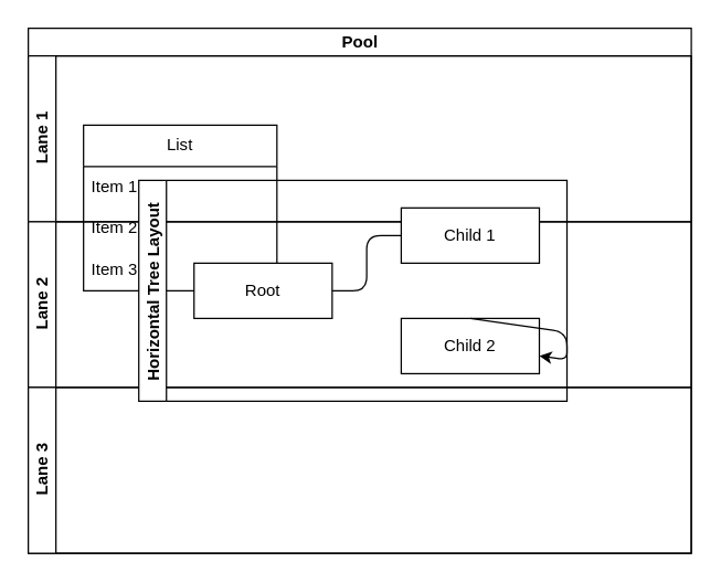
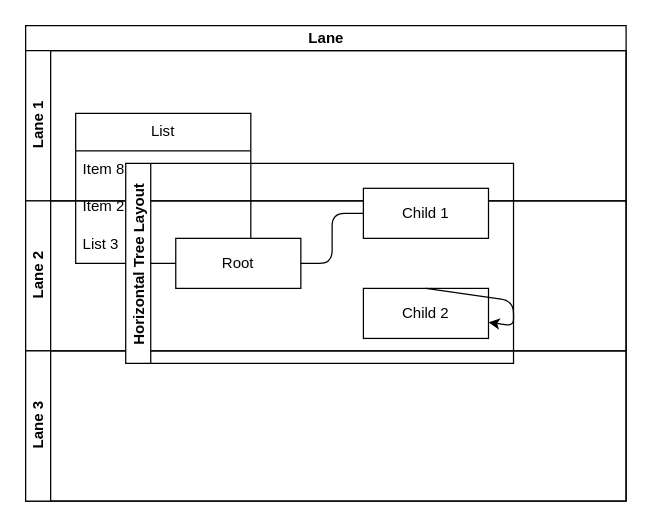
- <mxCell id="6" value="Pool" style="swimlane;childLayout=stackLayout;resizeParent=1;resizeParentMax=0;horizontal=1;startSize=20;horizontalStack=0;html=1;" vertex="1" parent="1"><mxGeometry x="20" y="20" width="480" height="380" as="geometry" /></mxCell>
+ <mxCell id="6" value="Lane" style="swimlane;childLayout=stackLayout;resizeParent=1;resizeParentMax=0;horizontal=1;startSize=20;horizontalStack=0;html=1;" vertex="1" parent="1"><mxGeometry x="20" y="20" width="480" height="380" as="geometry" /></mxCell>
- <mxCell id="3" value="Item 1" style="text;strokeColor=none;fillColor=none;align=left;verticalAlign=middle;spacingLeft=4;spacingRight=4;overflow=hidden;points=[[0,0.5],[1,0.5]];portConstraint=eastwest;rotatable=0;whiteSpace=wrap;html=1;" parent="2" vertex="1"><mxGeometry y="30" width="140" height="30" as="geometry" /></mxCell>
+ <mxCell id="3" value="Item 8" style="text;strokeColor=none;fillColor=none;align=left;verticalAlign=middle;spacingLeft=4;spacingRight=4;overflow=hidden;points=[[0,0.5],[1,0.5]];portConstraint=eastwest;rotatable=0;whiteSpace=wrap;html=1;" parent="2" vertex="1"><mxGeometry y="30" width="140" height="30" as="geometry" /></mxCell>
- <mxCell id="5" value="Item 3" style="text;strokeColor=none;fillColor=none;align=left;verticalAlign=middle;spacingLeft=4;spacingRight=4;overflow=hidden;points=[[0,0.5],[1,0.5]];portConstraint=eastwest;rotatable=0;whiteSpace=wrap;html=1;" parent="2" vertex="1"><mxGeometry y="90" width="140" height="30" as="geometry" /></mxCell>
+ <mxCell id="5" value="List 3" style="text;strokeColor=none;fillColor=none;align=left;verticalAlign=middle;spacingLeft=4;spacingRight=4;overflow=hidden;points=[[0,0.5],[1,0.5]];portConstraint=eastwest;rotatable=0;whiteSpace=wrap;html=1;" parent="2" vertex="1"><mxGeometry y="90" width="140" height="30" as="geometry" /></mxCell>
